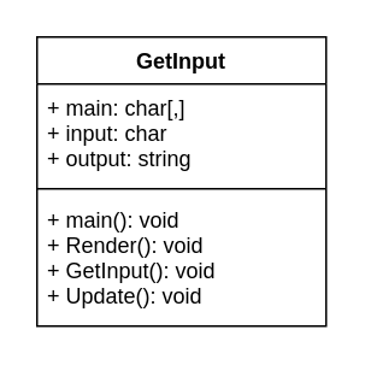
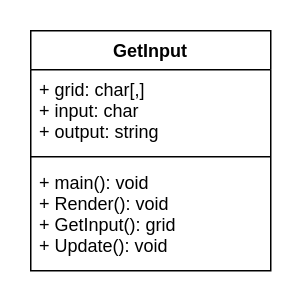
- <mxCell id="3" value="+ main: char[,]&#10;+ input: char&#10;+ output: string&#10;" style="text;strokeColor=none;fillColor=none;align=left;verticalAlign=top;spacingLeft=4;spacingRight=4;overflow=hidden;rotatable=0;points=[[0,0.5],[1,0.5]];portConstraint=eastwest;" vertex="1" parent="2"><mxGeometry y="26" width="160" height="54" as="geometry" /></mxCell>
+ <mxCell id="3" value="+ grid: char[,]&#10;+ input: char&#10;+ output: string&#10;" style="text;strokeColor=none;fillColor=none;align=left;verticalAlign=top;spacingLeft=4;spacingRight=4;overflow=hidden;rotatable=0;points=[[0,0.5],[1,0.5]];portConstraint=eastwest;" vertex="1" parent="2"><mxGeometry y="26" width="160" height="54" as="geometry" /></mxCell>
- <mxCell id="5" value="+ main(): void&#10;+ Render(): void&#10;+ GetInput(): void&#10;+ Update(): void" style="text;strokeColor=none;fillColor=none;align=left;verticalAlign=top;spacingLeft=4;spacingRight=4;overflow=hidden;rotatable=0;points=[[0,0.5],[1,0.5]];portConstraint=eastwest;" vertex="1" parent="2"><mxGeometry y="88" width="160" height="72" as="geometry" /></mxCell>
+ <mxCell id="5" value="+ main(): void&#10;+ Render(): void&#10;+ GetInput(): grid&#10;+ Update(): void" style="text;strokeColor=none;fillColor=none;align=left;verticalAlign=top;spacingLeft=4;spacingRight=4;overflow=hidden;rotatable=0;points=[[0,0.5],[1,0.5]];portConstraint=eastwest;" vertex="1" parent="2"><mxGeometry y="88" width="160" height="72" as="geometry" /></mxCell>
